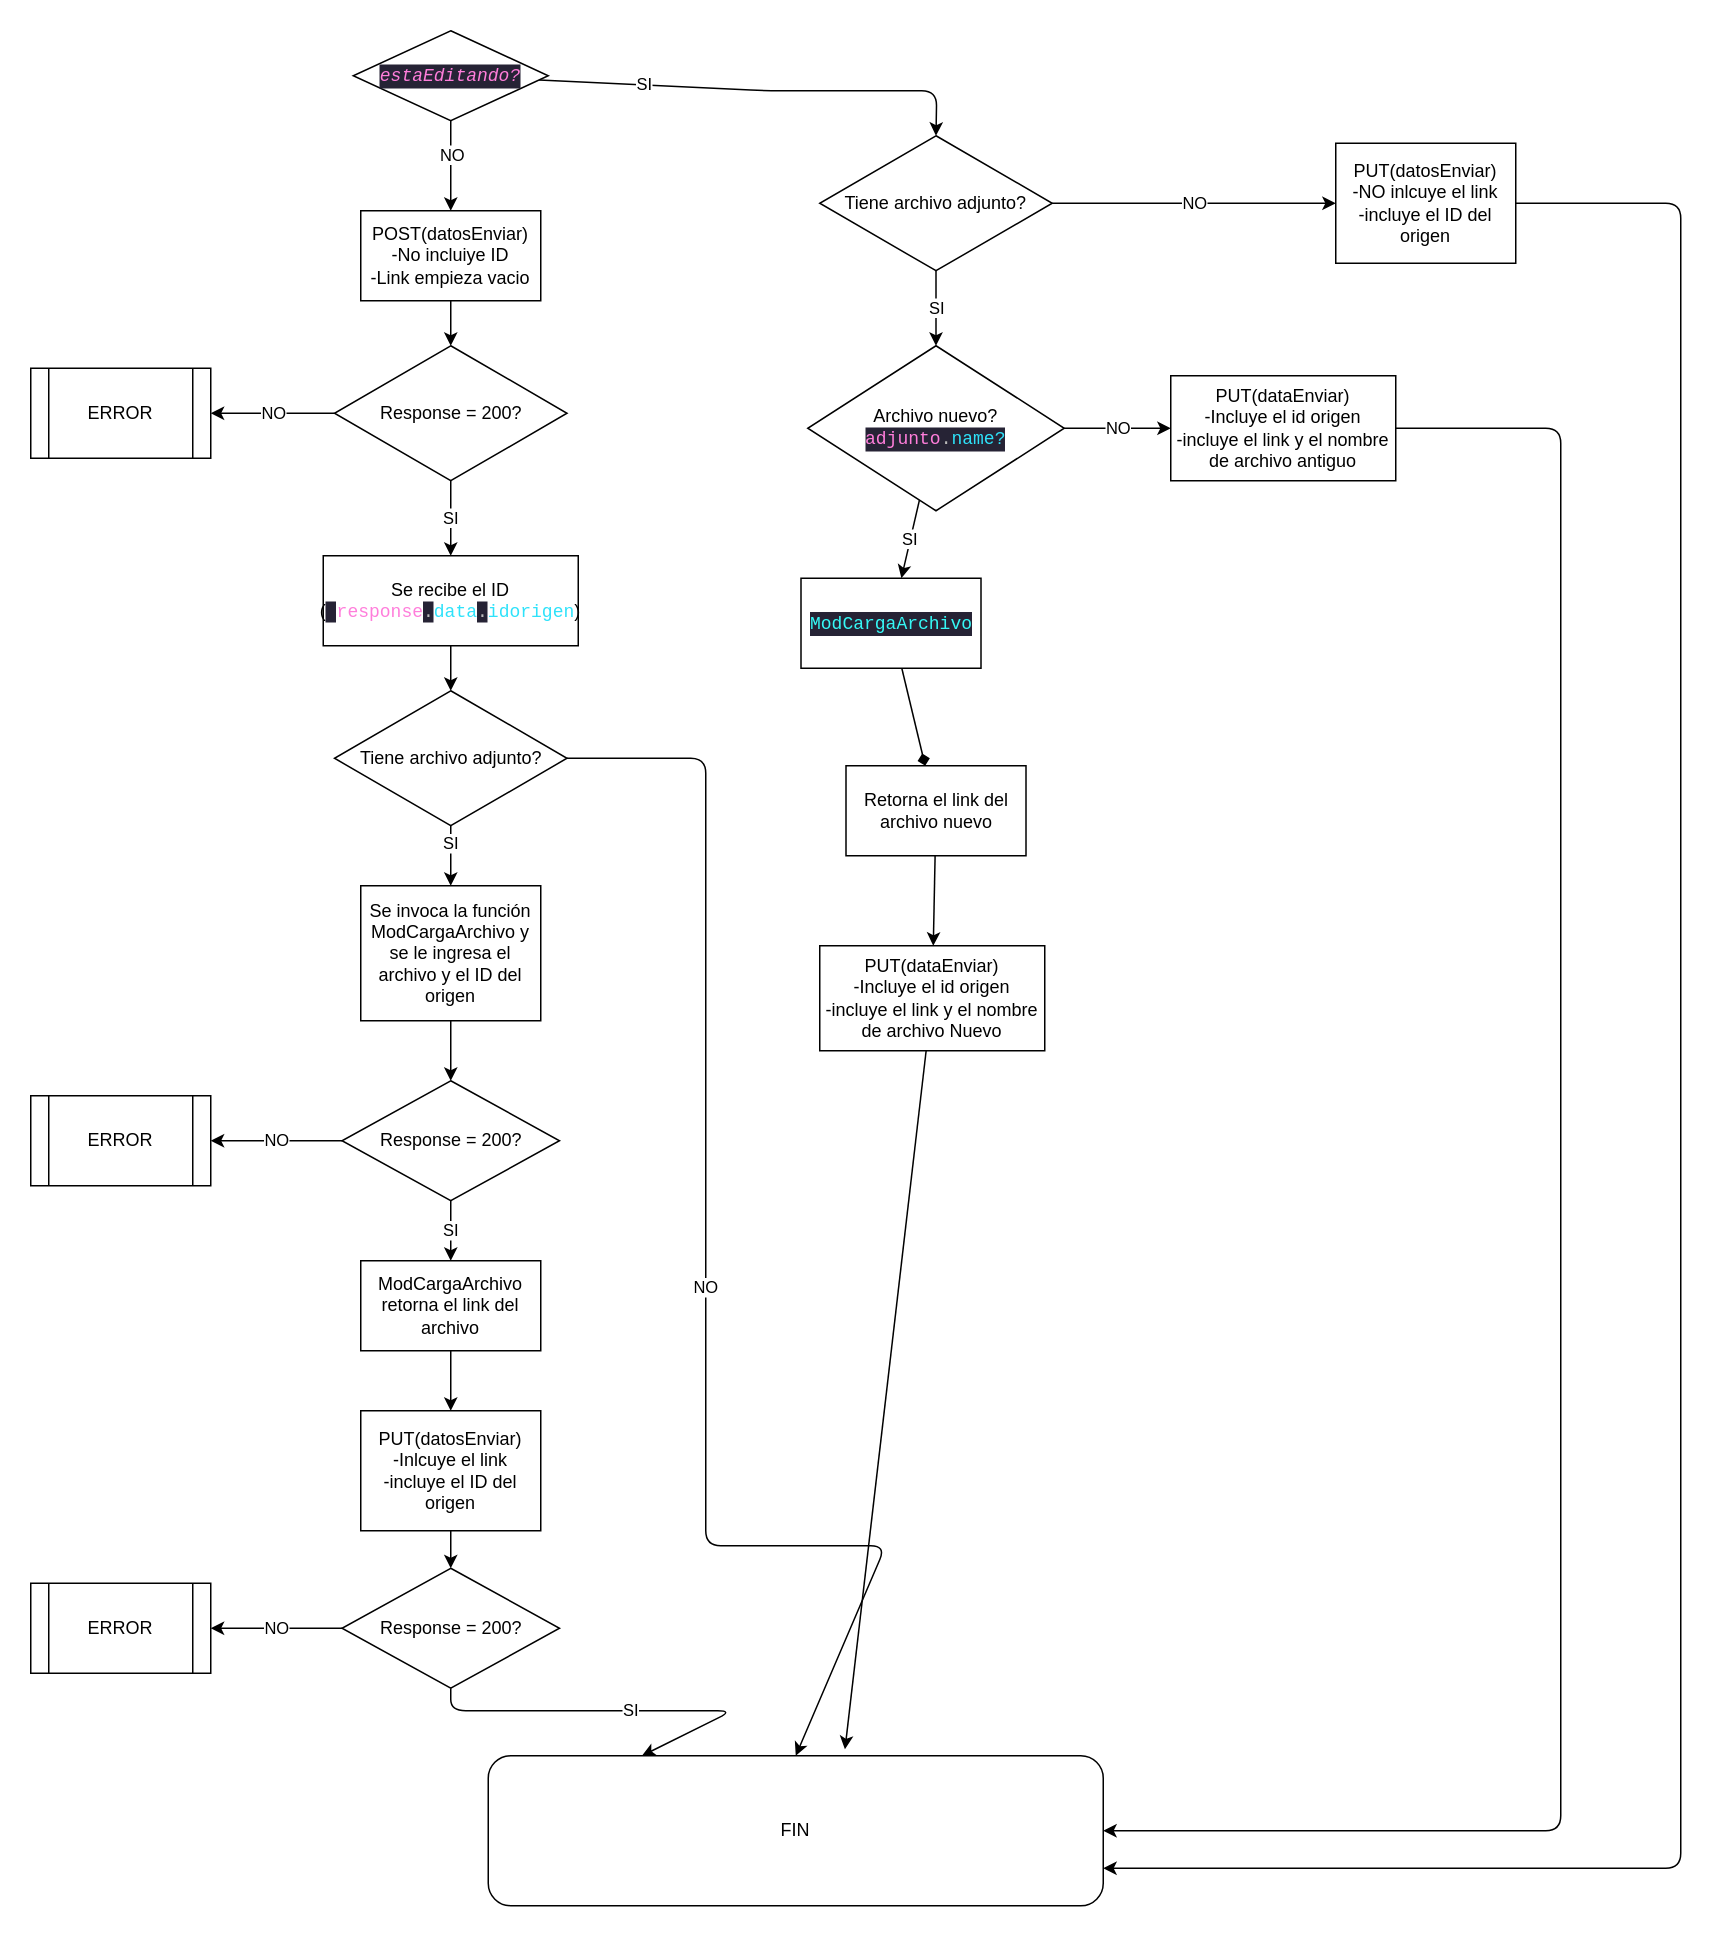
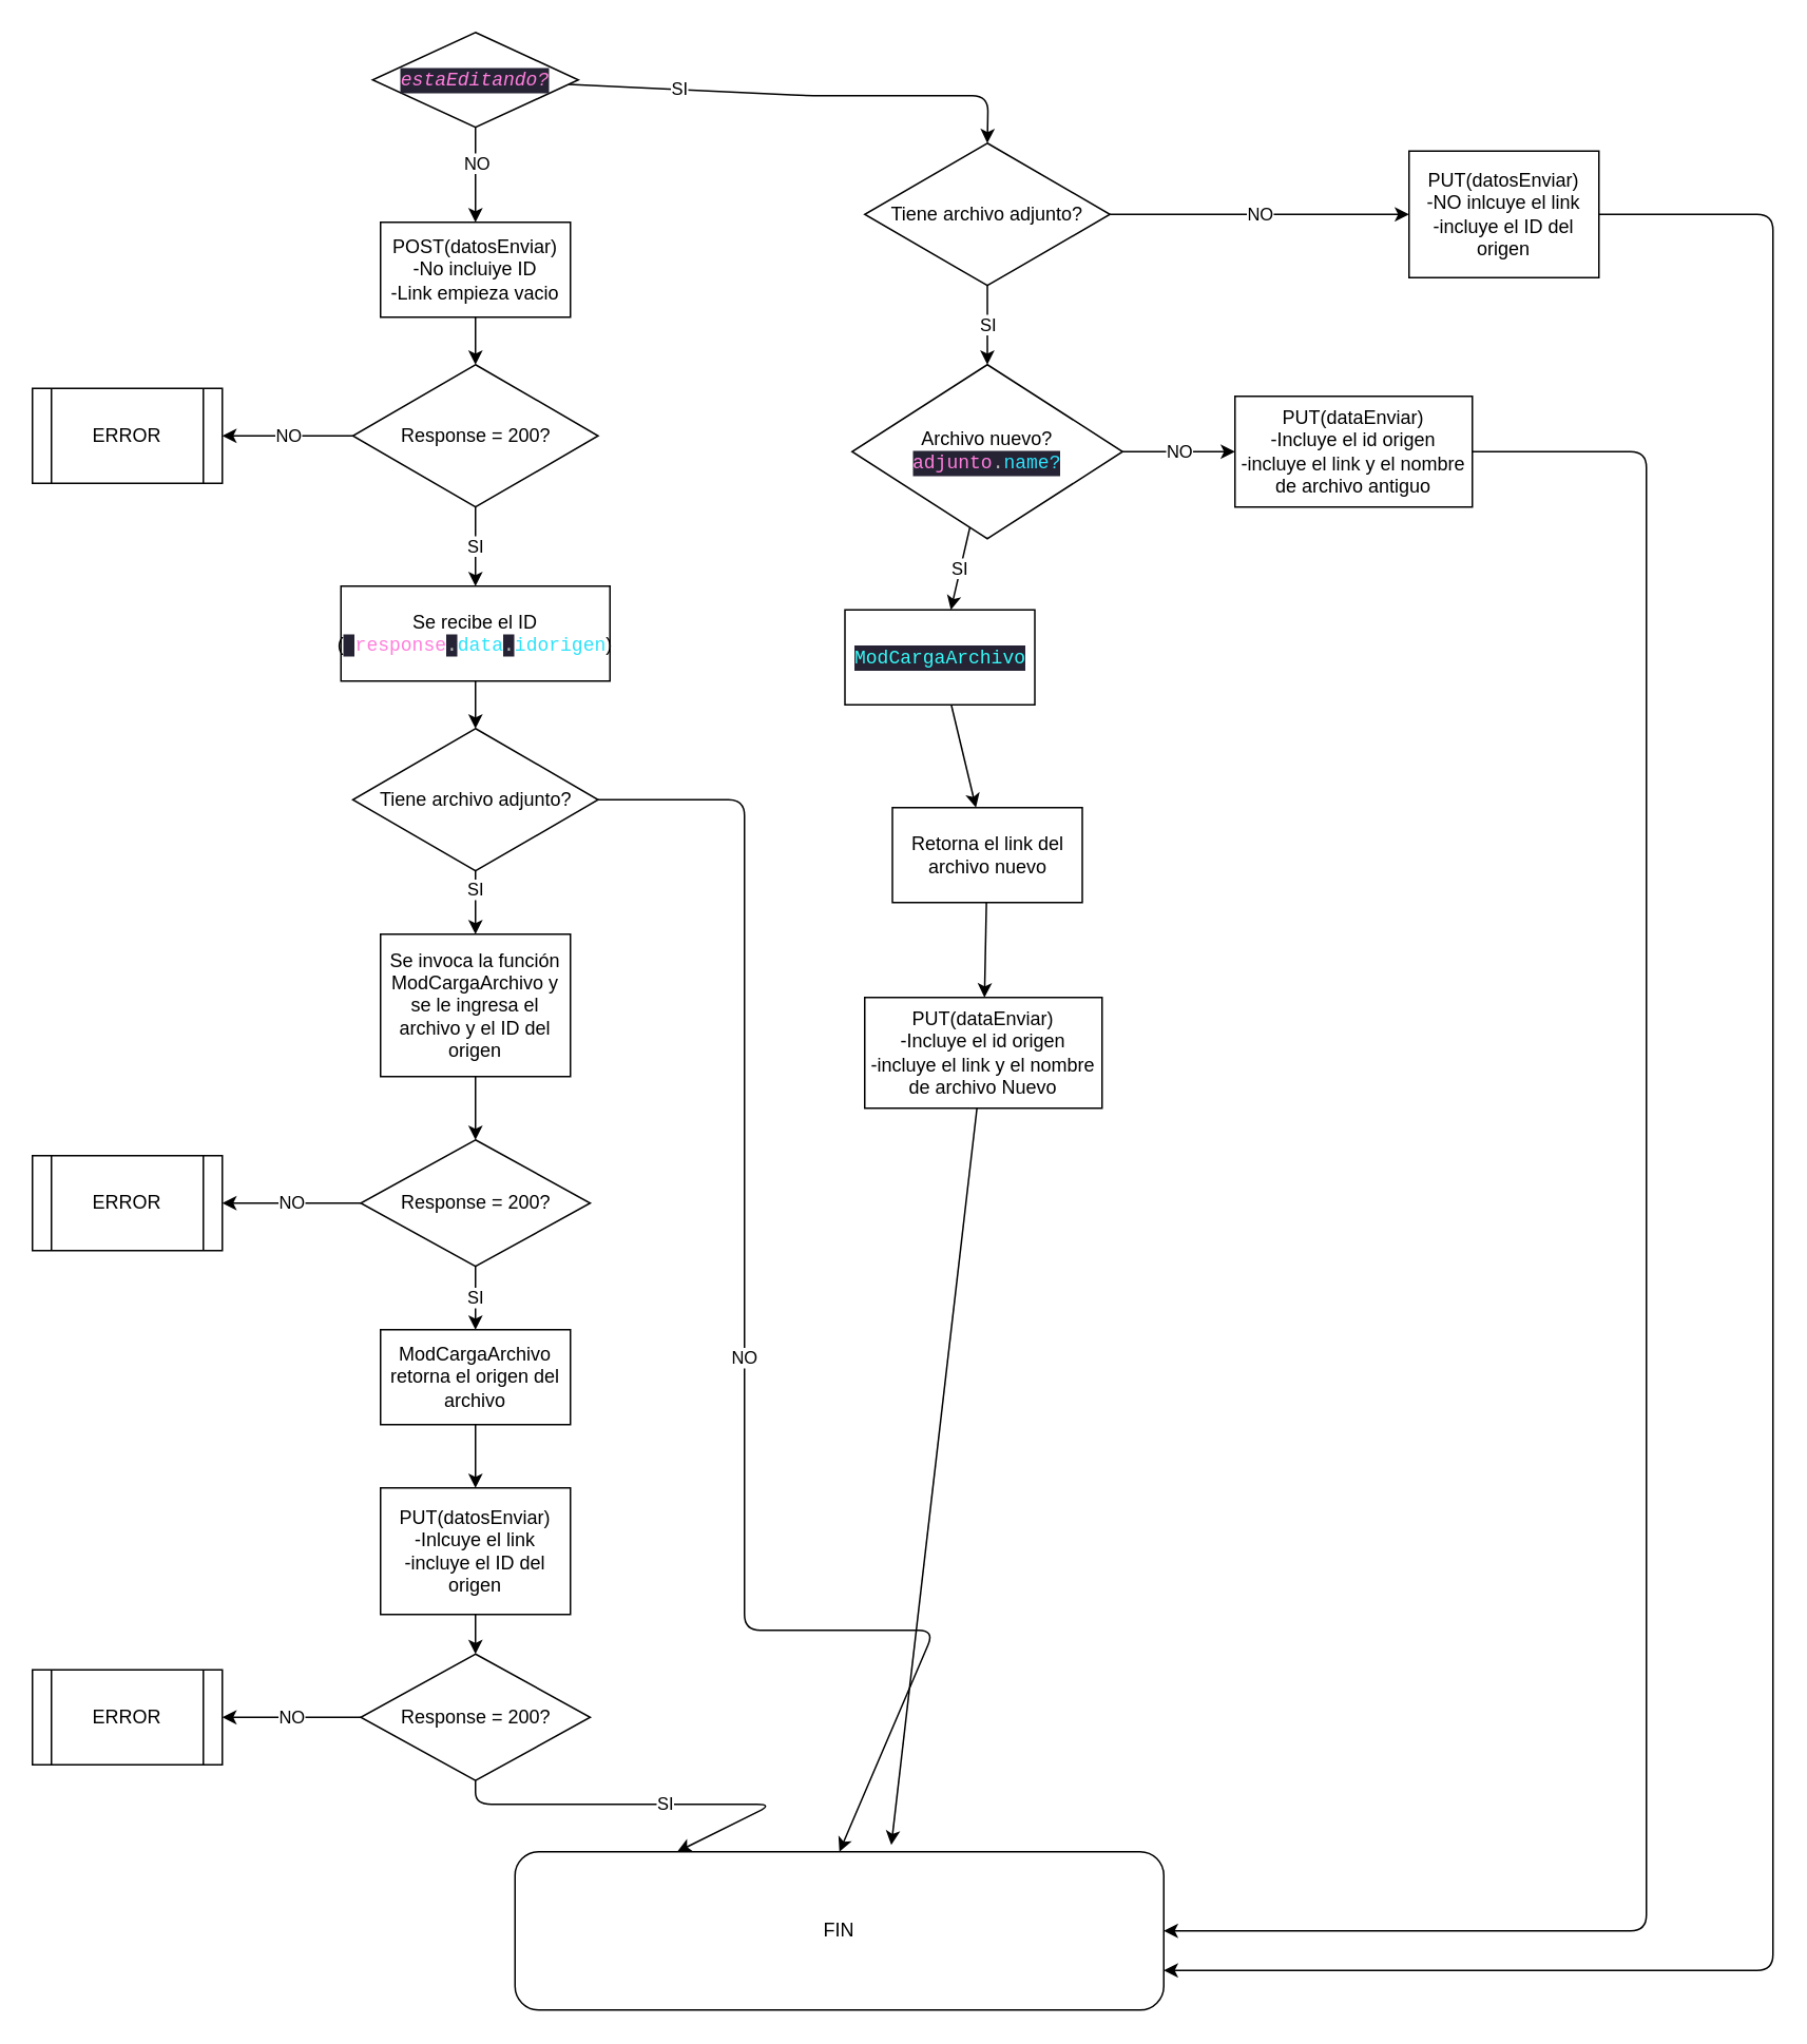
- <mxCell id="44" value="" style="edgeStyle=none;html=1;endArrow=diamond;" edge="1" parent="1" source="45" target="47"><mxGeometry relative="1" as="geometry" /></mxCell>
+ <mxCell id="44" value="" style="edgeStyle=none;html=1;" edge="1" parent="1" source="45" target="47"><mxGeometry relative="1" as="geometry" /></mxCell>
- <mxCell id="20" value="ModCargaArchivo retorna el link del archivo" style="rounded=0;whiteSpace=wrap;html=1;" vertex="1" parent="1"><mxGeometry x="240" y="840" width="120" height="60" as="geometry" /></mxCell>
+ <mxCell id="20" value="ModCargaArchivo retorna el origen del archivo" style="rounded=0;whiteSpace=wrap;html=1;" vertex="1" parent="1"><mxGeometry x="240" y="840" width="120" height="60" as="geometry" /></mxCell>
